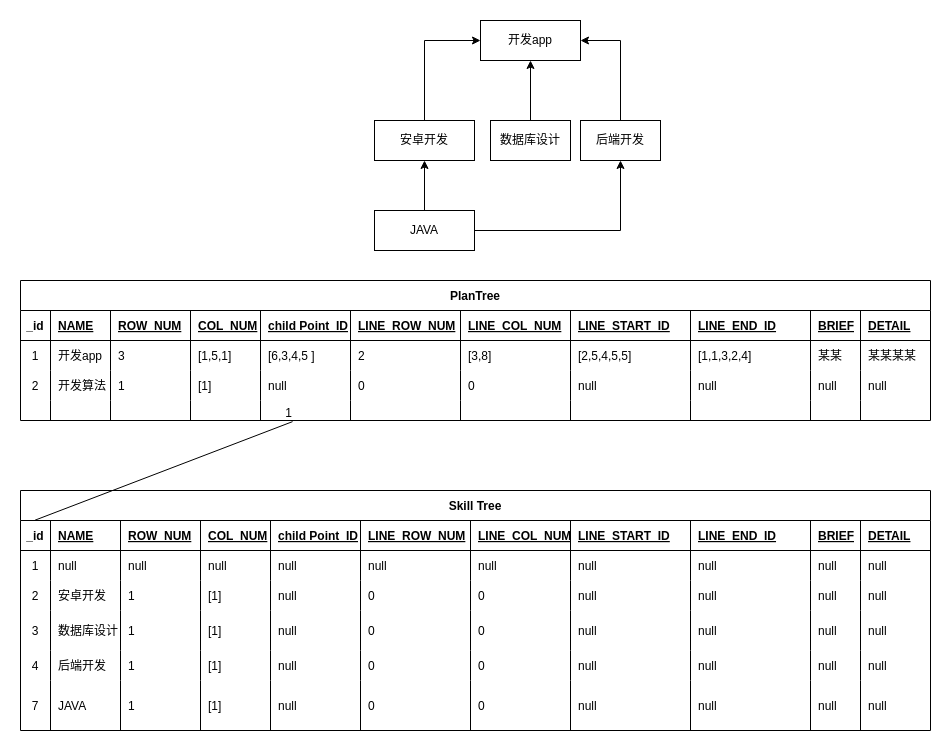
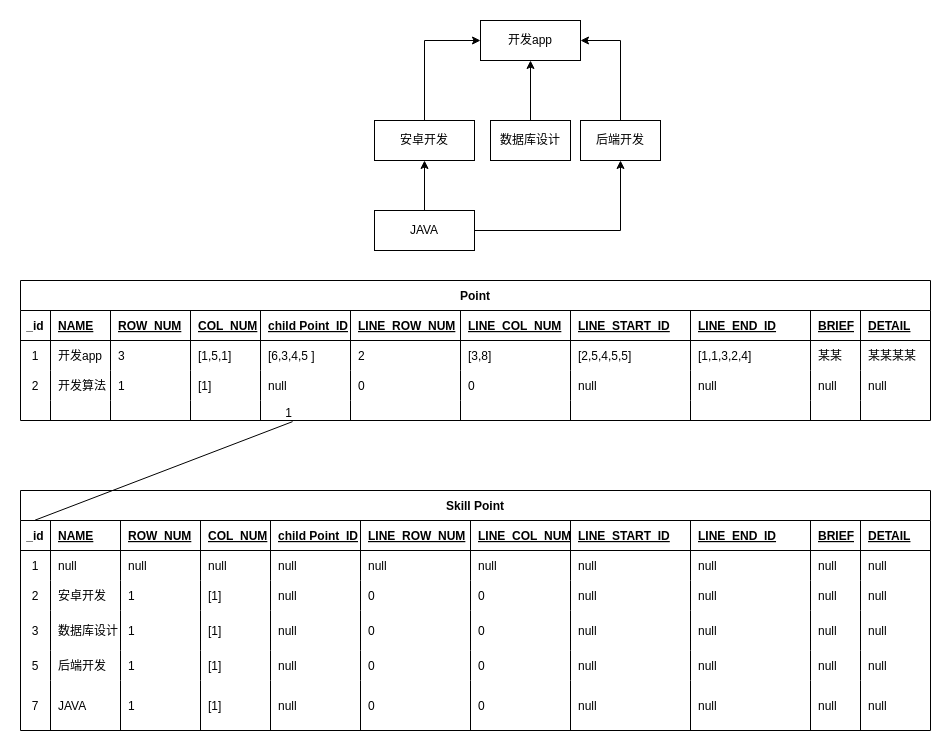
- <mxCell id="2" value="PlanTree" style="shape=table;startSize=30;container=1;collapsible=1;childLayout=tableLayout;fixedRows=1;rowLines=0;fontStyle=1;align=center;resizeLast=1;" vertex="1" parent="1"><mxGeometry x="20" y="280" width="910" height="140" as="geometry" /></mxCell>
+ <mxCell id="2" value="Point" style="shape=table;startSize=30;container=1;collapsible=1;childLayout=tableLayout;fixedRows=1;rowLines=0;fontStyle=1;align=center;resizeLast=1;" vertex="1" parent="1"><mxGeometry x="20" y="280" width="910" height="140" as="geometry" /></mxCell>
- <mxCell id="61" value="Skill Tree" style="shape=table;startSize=30;container=1;collapsible=1;childLayout=tableLayout;fixedRows=1;rowLines=0;fontStyle=1;align=center;resizeLast=1;" vertex="1" parent="1"><mxGeometry x="20" y="490" width="910" height="240" as="geometry" /></mxCell>
+ <mxCell id="61" value="Skill Point" style="shape=table;startSize=30;container=1;collapsible=1;childLayout=tableLayout;fixedRows=1;rowLines=0;fontStyle=1;align=center;resizeLast=1;" vertex="1" parent="1"><mxGeometry x="20" y="490" width="910" height="240" as="geometry" /></mxCell>
- <mxCell id="111" value="4" style="shape=partialRectangle;connectable=0;fillColor=none;top=0;left=0;bottom=0;right=0;editable=1;overflow=hidden;" vertex="1" parent="110"><mxGeometry width="30" height="30" as="geometry"><mxRectangle width="30" height="30" as="alternateBounds" /></mxGeometry></mxCell>
+ <mxCell id="111" value="5" style="shape=partialRectangle;connectable=0;fillColor=none;top=0;left=0;bottom=0;right=0;editable=1;overflow=hidden;" vertex="1" parent="110"><mxGeometry width="30" height="30" as="geometry"><mxRectangle width="30" height="30" as="alternateBounds" /></mxGeometry></mxCell>
